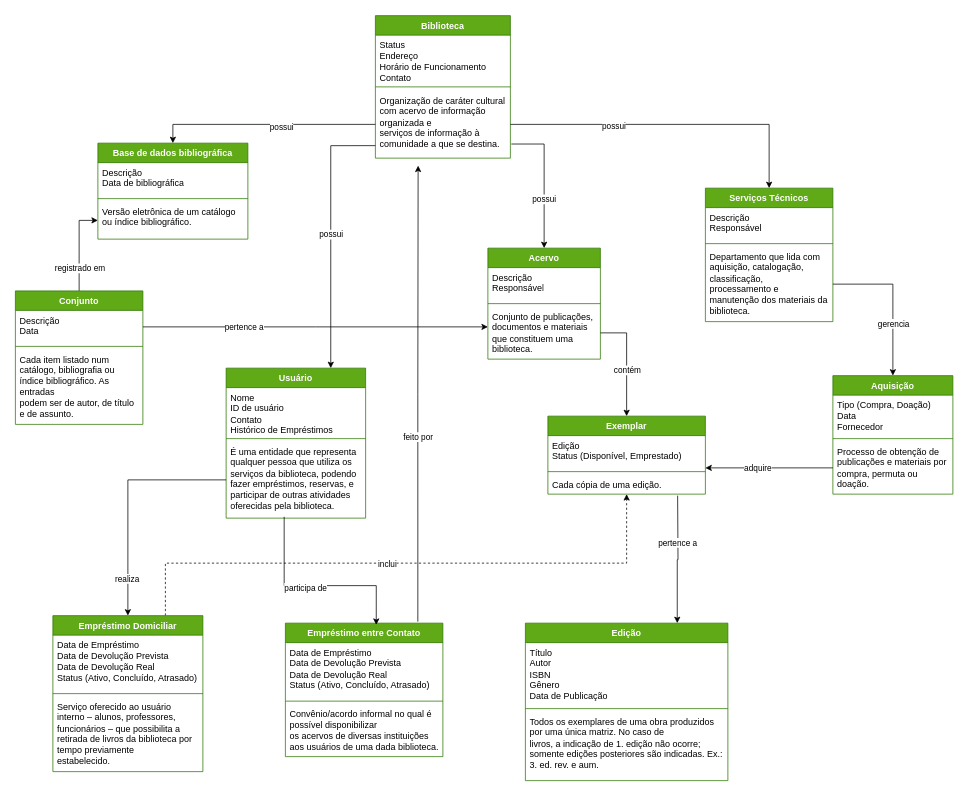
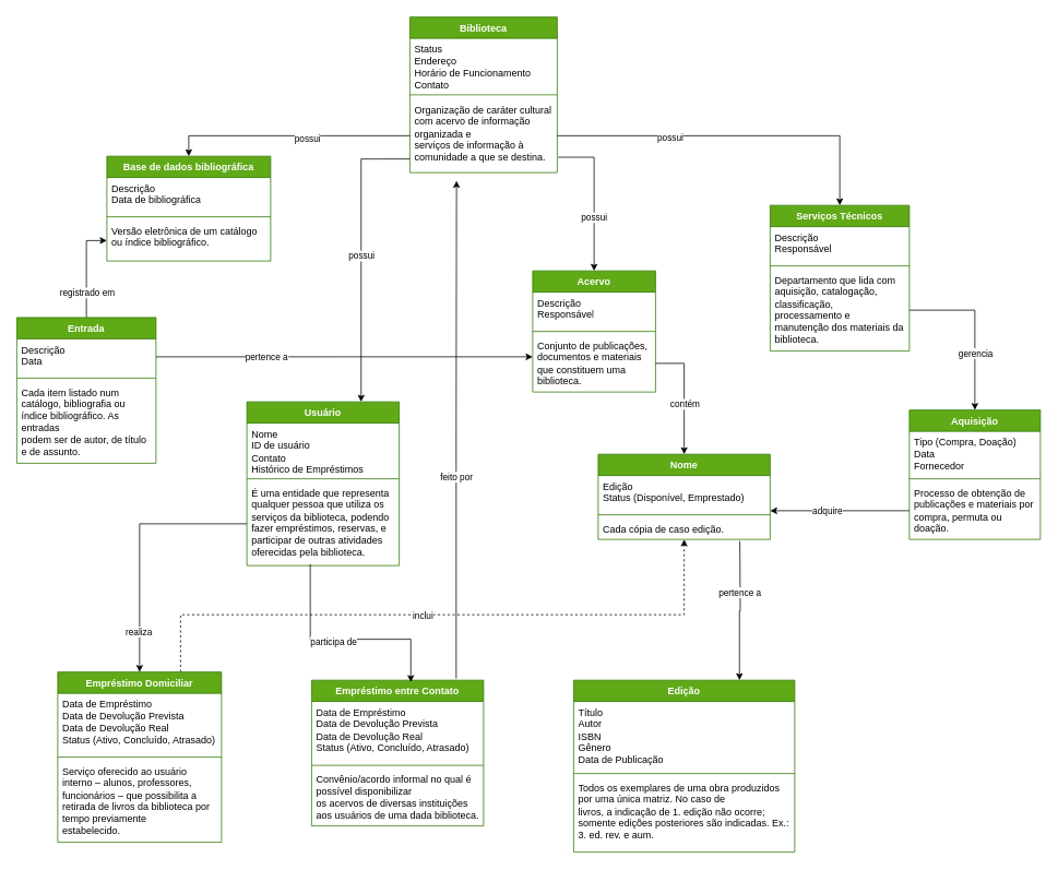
- <mxCell id="26" value="Conjunto" style="swimlane;fontStyle=1;align=center;verticalAlign=top;childLayout=stackLayout;horizontal=1;startSize=26;horizontalStack=0;resizeParent=1;resizeParentMax=0;resizeLast=0;collapsible=1;marginBottom=0;whiteSpace=wrap;html=1;fillColor=#60a917;fontColor=#ffffff;strokeColor=#2D7600;" vertex="1" parent="1"><mxGeometry x="20" y="387" width="170" height="178" as="geometry" /></mxCell>
+ <mxCell id="26" value="Entrada" style="swimlane;fontStyle=1;align=center;verticalAlign=top;childLayout=stackLayout;horizontal=1;startSize=26;horizontalStack=0;resizeParent=1;resizeParentMax=0;resizeLast=0;collapsible=1;marginBottom=0;whiteSpace=wrap;html=1;fillColor=#60a917;fontColor=#ffffff;strokeColor=#2D7600;" vertex="1" parent="1"><mxGeometry x="20" y="387" width="170" height="178" as="geometry" /></mxCell>
- <mxCell id="32" value="Exemplar" style="swimlane;fontStyle=1;align=center;verticalAlign=top;childLayout=stackLayout;horizontal=1;startSize=26;horizontalStack=0;resizeParent=1;resizeParentMax=0;resizeLast=0;collapsible=1;marginBottom=0;whiteSpace=wrap;html=1;fillColor=#60a917;fontColor=#ffffff;strokeColor=#2D7600;" vertex="1" parent="1"><mxGeometry x="730" y="554" width="210" height="104" as="geometry" /></mxCell>
+ <mxCell id="32" value="Nome" style="swimlane;fontStyle=1;align=center;verticalAlign=top;childLayout=stackLayout;horizontal=1;startSize=26;horizontalStack=0;resizeParent=1;resizeParentMax=0;resizeLast=0;collapsible=1;marginBottom=0;whiteSpace=wrap;html=1;fillColor=#60a917;fontColor=#ffffff;strokeColor=#2D7600;" vertex="1" parent="1"><mxGeometry x="730" y="554" width="210" height="104" as="geometry" /></mxCell>
- <mxCell id="35" value="Cada cópia de uma edição." style="text;strokeColor=none;fillColor=none;align=left;verticalAlign=top;spacingLeft=4;spacingRight=4;overflow=hidden;rotatable=0;points=[[0,0.5],[1,0.5]];portConstraint=eastwest;whiteSpace=wrap;html=1;" vertex="1" parent="32"><mxGeometry y="78" width="210" height="26" as="geometry" /></mxCell>
+ <mxCell id="35" value="Cada cópia de caso edição." style="text;strokeColor=none;fillColor=none;align=left;verticalAlign=top;spacingLeft=4;spacingRight=4;overflow=hidden;rotatable=0;points=[[0,0.5],[1,0.5]];portConstraint=eastwest;whiteSpace=wrap;html=1;" vertex="1" parent="32"><mxGeometry y="78" width="210" height="26" as="geometry" /></mxCell>
